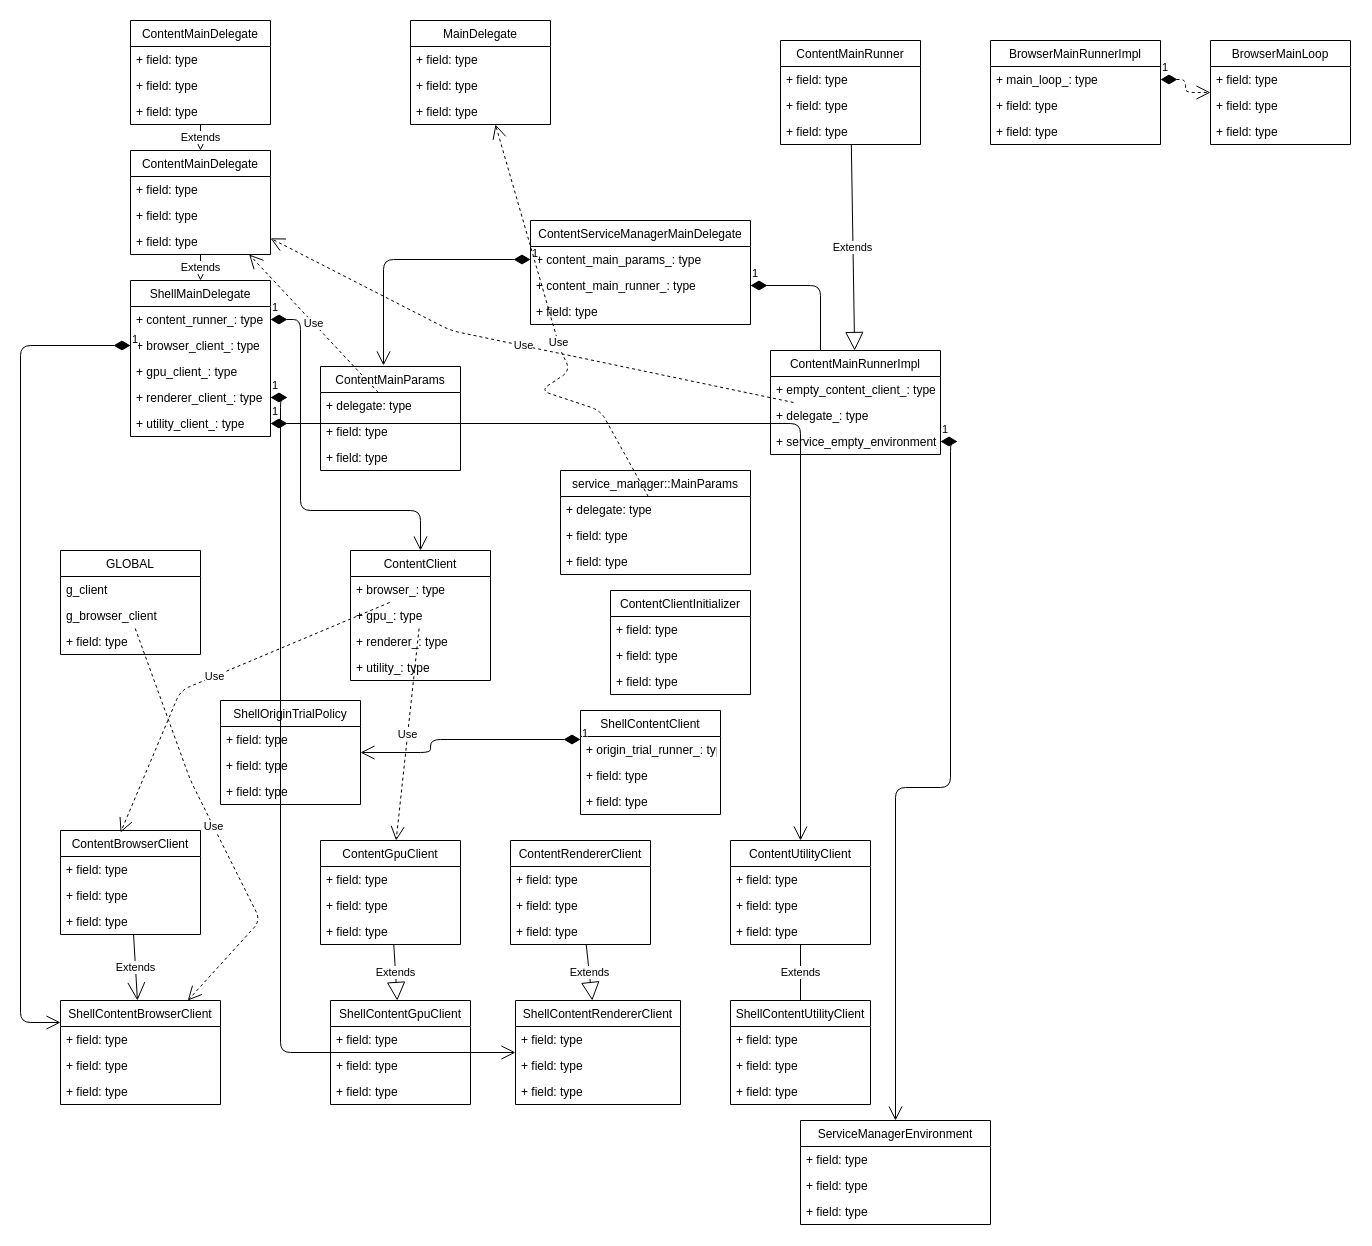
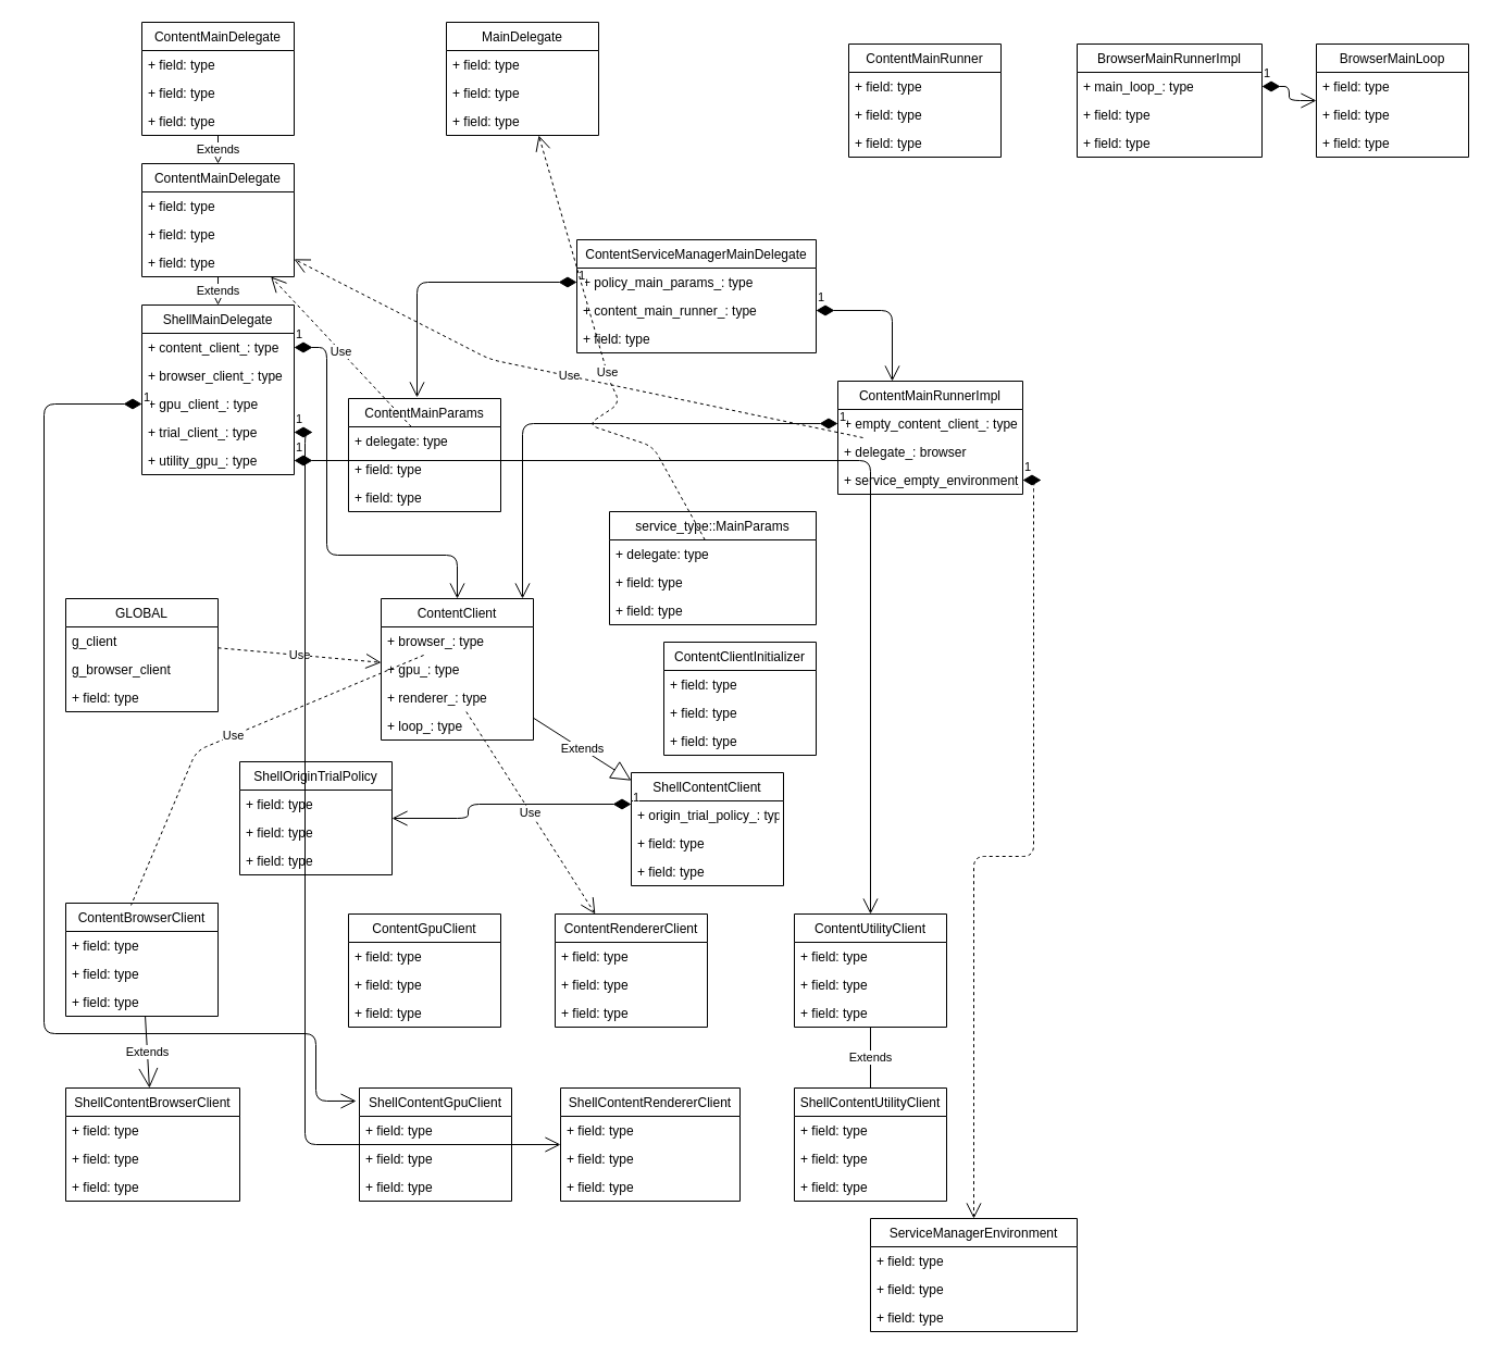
- <mxCell id="131" value="1" style="endArrow=open;html=1;endSize=12;startArrow=diamondThin;startSize=14;startFill=1;edgeStyle=orthogonalEdgeStyle;align=left;verticalAlign=bottom;dashed=1;" edge="1" parent="1" source="124" target="127"><mxGeometry x="-1" y="3" relative="1" as="geometry"><mxPoint x="1140" y="190" as="sourcePoint" /><mxPoint x="1300" y="190" as="targetPoint" /></mxGeometry></mxCell>
+ <mxCell id="131" value="1" style="endArrow=open;html=1;endSize=12;startArrow=diamondThin;startSize=14;startFill=1;edgeStyle=orthogonalEdgeStyle;align=left;verticalAlign=bottom;" edge="1" parent="1" source="124" target="127"><mxGeometry x="-1" y="3" relative="1" as="geometry"><mxPoint x="1140" y="190" as="sourcePoint" /><mxPoint x="1300" y="190" as="targetPoint" /></mxGeometry></mxCell>
- <mxCell id="40" value="Extends" style="endArrow=block;endSize=16;endFill=0;html=1;" parent="1" source="32" target="36" edge="1"><mxGeometry width="160" relative="1" as="geometry"><mxPoint x="130" y="450" as="sourcePoint" /><mxPoint x="290" y="450" as="targetPoint" /></mxGeometry></mxCell>
- <mxCell id="28" value="+ content_main_params_: type" style="text;strokeColor=none;fillColor=none;align=left;verticalAlign=top;spacingLeft=4;spacingRight=4;overflow=hidden;rotatable=0;points=[[0,0.5],[1,0.5]];portConstraint=eastwest;" parent="27" vertex="1"><mxGeometry y="26" width="220" height="26" as="geometry" /></mxCell>
+ <mxCell id="28" value="+ policy_main_params_: type" style="text;strokeColor=none;fillColor=none;align=left;verticalAlign=top;spacingLeft=4;spacingRight=4;overflow=hidden;rotatable=0;points=[[0,0.5],[1,0.5]];portConstraint=eastwest;" parent="27" vertex="1"><mxGeometry y="26" width="220" height="26" as="geometry" /></mxCell>
- <mxCell id="11" value="+ content_runner_: type" style="text;strokeColor=none;fillColor=none;align=left;verticalAlign=top;spacingLeft=4;spacingRight=4;overflow=hidden;rotatable=0;points=[[0,0.5],[1,0.5]];portConstraint=eastwest;" parent="10" vertex="1"><mxGeometry y="26" width="140" height="26" as="geometry" /></mxCell>
+ <mxCell id="11" value="+ content_client_: type" style="text;strokeColor=none;fillColor=none;align=left;verticalAlign=top;spacingLeft=4;spacingRight=4;overflow=hidden;rotatable=0;points=[[0,0.5],[1,0.5]];portConstraint=eastwest;" parent="10" vertex="1"><mxGeometry y="26" width="140" height="26" as="geometry" /></mxCell>
- <mxCell id="47" value="1" style="endArrow=none;html=1;endSize=12;startArrow=diamondThin;startSize=14;startFill=1;edgeStyle=orthogonalEdgeStyle;align=left;verticalAlign=bottom;" parent="1" source="29" target="36" edge="1"><mxGeometry x="-1" y="3" relative="1" as="geometry"><mxPoint x="950" y="399" as="sourcePoint" /><mxPoint x="650" y="470" as="targetPoint" /><Array as="points"><mxPoint x="820" y="285" /></Array></mxGeometry></mxCell>
+ <mxCell id="47" value="1" style="endArrow=open;html=1;endSize=12;startArrow=diamondThin;startSize=14;startFill=1;edgeStyle=orthogonalEdgeStyle;align=left;verticalAlign=bottom;" parent="1" source="29" target="36" edge="1"><mxGeometry x="-1" y="3" relative="1" as="geometry"><mxPoint x="950" y="399" as="sourcePoint" /><mxPoint x="650" y="470" as="targetPoint" /><Array as="points"><mxPoint x="820" y="285" /></Array></mxGeometry></mxCell>
+ <mxCell id="46" value="1" style="endArrow=open;html=1;endSize=12;startArrow=diamondThin;startSize=14;startFill=1;edgeStyle=orthogonalEdgeStyle;align=left;verticalAlign=bottom;" parent="1" source="37" target="41" edge="1"><mxGeometry x="-1" y="3" relative="1" as="geometry"><mxPoint x="540" y="269" as="sourcePoint" /><mxPoint x="433" y="329" as="targetPoint" /><Array as="points"><mxPoint x="480" y="389" /></Array></mxGeometry></mxCell>
- <mxCell id="14" value="+ renderer_client_: type" style="text;strokeColor=none;fillColor=none;align=left;verticalAlign=top;spacingLeft=4;spacingRight=4;overflow=hidden;rotatable=0;points=[[0,0.5],[1,0.5]];portConstraint=eastwest;" parent="10" vertex="1"><mxGeometry y="104" width="140" height="26" as="geometry" /></mxCell>
+ <mxCell id="14" value="+ trial_client_: type" style="text;strokeColor=none;fillColor=none;align=left;verticalAlign=top;spacingLeft=4;spacingRight=4;overflow=hidden;rotatable=0;points=[[0,0.5],[1,0.5]];portConstraint=eastwest;" parent="10" vertex="1"><mxGeometry y="104" width="140" height="26" as="geometry" /></mxCell>
- <mxCell id="38" value="+ delegate_: type" style="text;strokeColor=none;fillColor=none;align=left;verticalAlign=top;spacingLeft=4;spacingRight=4;overflow=hidden;rotatable=0;points=[[0,0.5],[1,0.5]];portConstraint=eastwest;" parent="36" vertex="1"><mxGeometry y="52" width="170" height="26" as="geometry" /></mxCell>
+ <mxCell id="38" value="+ delegate_: browser" style="text;strokeColor=none;fillColor=none;align=left;verticalAlign=top;spacingLeft=4;spacingRight=4;overflow=hidden;rotatable=0;points=[[0,0.5],[1,0.5]];portConstraint=eastwest;" parent="36" vertex="1"><mxGeometry y="52" width="170" height="26" as="geometry" /></mxCell>
- <mxCell id="15" value="+ utility_client_: type" style="text;strokeColor=none;fillColor=none;align=left;verticalAlign=top;spacingLeft=4;spacingRight=4;overflow=hidden;rotatable=0;points=[[0,0.5],[1,0.5]];portConstraint=eastwest;" parent="10" vertex="1"><mxGeometry y="130" width="140" height="26" as="geometry" /></mxCell>
+ <mxCell id="15" value="+ utility_gpu_: type" style="text;strokeColor=none;fillColor=none;align=left;verticalAlign=top;spacingLeft=4;spacingRight=4;overflow=hidden;rotatable=0;points=[[0,0.5],[1,0.5]];portConstraint=eastwest;" parent="10" vertex="1"><mxGeometry y="130" width="140" height="26" as="geometry" /></mxCell>
- <mxCell id="48" value="service_manager::MainParams" style="swimlane;fontStyle=0;childLayout=stackLayout;horizontal=1;startSize=26;fillColor=none;horizontalStack=0;resizeParent=1;resizeParentMax=0;resizeLast=0;collapsible=1;marginBottom=0;" parent="1" vertex="1"><mxGeometry x="560" y="470" width="190" height="104" as="geometry" /></mxCell>
+ <mxCell id="48" value="service_type::MainParams" style="swimlane;fontStyle=0;childLayout=stackLayout;horizontal=1;startSize=26;fillColor=none;horizontalStack=0;resizeParent=1;resizeParentMax=0;resizeLast=0;collapsible=1;marginBottom=0;" parent="1" vertex="1"><mxGeometry x="560" y="470" width="190" height="104" as="geometry" /></mxCell>
+ <mxCell id="69" value="Use" style="endArrow=open;endSize=12;dashed=1;html=1;" parent="1" source="66" target="41" edge="1"><mxGeometry width="160" relative="1" as="geometry"><mxPoint x="60" y="830" as="sourcePoint" /><mxPoint x="220" y="830" as="targetPoint" /></mxGeometry></mxCell>
- <mxCell id="84" value="1" style="endArrow=open;html=1;endSize=12;startArrow=diamondThin;startSize=14;startFill=1;edgeStyle=orthogonalEdgeStyle;align=left;verticalAlign=bottom;" parent="1" source="12" target="79" edge="1"><mxGeometry x="-1" y="3" relative="1" as="geometry"><mxPoint x="60" y="1130" as="sourcePoint" /><mxPoint x="220" y="1130" as="targetPoint" /><Array as="points"><mxPoint x="20" y="345" /><mxPoint x="20" y="1022" /></Array></mxGeometry></mxCell>
- <mxCell id="45" value="+ utility_: type" style="text;strokeColor=none;fillColor=none;align=left;verticalAlign=top;spacingLeft=4;spacingRight=4;overflow=hidden;rotatable=0;points=[[0,0.5],[1,0.5]];portConstraint=eastwest;" parent="41" vertex="1"><mxGeometry y="104" width="140" height="26" as="geometry" /></mxCell>
+ <mxCell id="45" value="+ loop_: type" style="text;strokeColor=none;fillColor=none;align=left;verticalAlign=top;spacingLeft=4;spacingRight=4;overflow=hidden;rotatable=0;points=[[0,0.5],[1,0.5]];portConstraint=eastwest;" parent="41" vertex="1"><mxGeometry y="104" width="140" height="26" as="geometry" /></mxCell>
+ <mxCell id="58" value="Extends" style="endArrow=block;endSize=16;endFill=0;html=1;" parent="1" source="41" target="54" edge="1"><mxGeometry width="160" relative="1" as="geometry"><mxPoint x="531.6" y="134" as="sourcePoint" /><mxPoint x="608.4" y="230" as="targetPoint" /></mxGeometry></mxCell>
- <mxCell id="90" value="Use" style="endArrow=open;endSize=12;dashed=1;html=1;" parent="1" source="43" target="86" edge="1"><mxGeometry width="160" relative="1" as="geometry"><mxPoint x="391.481" y="632" as="sourcePoint" /><mxPoint x="130.06" y="841.976" as="targetPoint" /><Array as="points" /></mxGeometry></mxCell>
+ <mxCell id="101" value="Use" style="endArrow=open;endSize=12;dashed=1;html=1;" parent="1" source="44" target="97" edge="1"><mxGeometry width="160" relative="1" as="geometry"><mxPoint x="428.482" y="658" as="sourcePoint" /><mxPoint x="406.07" y="850" as="targetPoint" /><Array as="points" /></mxGeometry></mxCell>
- <mxCell id="55" value="+ origin_trial_runner_: type" style="text;strokeColor=none;fillColor=none;align=left;verticalAlign=top;spacingLeft=4;spacingRight=4;overflow=hidden;rotatable=0;points=[[0,0.5],[1,0.5]];portConstraint=eastwest;" parent="54" vertex="1"><mxGeometry y="26" width="140" height="26" as="geometry" /></mxCell>
+ <mxCell id="55" value="+ origin_trial_policy_: type" style="text;strokeColor=none;fillColor=none;align=left;verticalAlign=top;spacingLeft=4;spacingRight=4;overflow=hidden;rotatable=0;points=[[0,0.5],[1,0.5]];portConstraint=eastwest;" parent="54" vertex="1"><mxGeometry y="26" width="140" height="26" as="geometry" /></mxCell>
+ <mxCell id="96" value="1" style="endArrow=open;html=1;endSize=12;startArrow=diamondThin;startSize=14;startFill=1;edgeStyle=orthogonalEdgeStyle;align=left;verticalAlign=bottom;entryX=-0.021;entryY=0.115;entryDx=0;entryDy=0;entryPerimeter=0;" parent="1" source="13" target="91" edge="1"><mxGeometry x="-1" y="3" relative="1" as="geometry"><mxPoint x="0" y="1130" as="sourcePoint" /><mxPoint x="160" y="1130" as="targetPoint" /><Array as="points"><mxPoint x="40" y="371" /><mxPoint x="40" y="950" /><mxPoint x="290" y="950" /><mxPoint x="290" y="1012" /></Array></mxGeometry></mxCell>
- <mxCell id="122" value="1" style="endArrow=open;html=1;endSize=12;startArrow=diamondThin;startSize=14;startFill=1;edgeStyle=orthogonalEdgeStyle;align=left;verticalAlign=bottom;" parent="1" source="39" target="118" edge="1"><mxGeometry x="-1" y="3" relative="1" as="geometry"><mxPoint x="150" y="1250" as="sourcePoint" /><mxPoint x="310" y="1250" as="targetPoint" /></mxGeometry></mxCell>
+ <mxCell id="122" value="1" style="endArrow=open;html=1;endSize=12;startArrow=diamondThin;startSize=14;startFill=1;edgeStyle=orthogonalEdgeStyle;align=left;verticalAlign=bottom;dashed=1;" parent="1" source="39" target="118" edge="1"><mxGeometry x="-1" y="3" relative="1" as="geometry"><mxPoint x="150" y="1250" as="sourcePoint" /><mxPoint x="310" y="1250" as="targetPoint" /></mxGeometry></mxCell>
- <mxCell id="85" value="Use" style="endArrow=open;endSize=12;dashed=1;html=1;" parent="1" source="67" target="79" edge="1"><mxGeometry width="160" relative="1" as="geometry"><mxPoint x="210" y="606.966" as="sourcePoint" /><mxPoint x="360" y="624.034" as="targetPoint" /><Array as="points"><mxPoint x="190" y="780" /><mxPoint x="260" y="920" /></Array></mxGeometry></mxCell>
- <mxCell id="78" value="Use" style="endArrow=open;endSize=12;dashed=1;html=1;entryX=0.429;entryY=0.019;entryDx=0;entryDy=0;entryPerimeter=0;" parent="1" source="42" target="74" edge="1"><mxGeometry width="160" relative="1" as="geometry"><mxPoint x="210" y="606.966" as="sourcePoint" /><mxPoint x="360" y="624.034" as="targetPoint" /><Array as="points"><mxPoint x="180" y="690" /></Array></mxGeometry></mxCell>
+ <mxCell id="78" value="Use" style="endArrow=none;endSize=12;dashed=1;html=1;entryX=0.429;entryY=0.019;entryDx=0;entryDy=0;entryPerimeter=0;" parent="1" source="42" target="74" edge="1"><mxGeometry width="160" relative="1" as="geometry"><mxPoint x="210" y="606.966" as="sourcePoint" /><mxPoint x="360" y="624.034" as="targetPoint" /><Array as="points"><mxPoint x="180" y="690" /></Array></mxGeometry></mxCell>
- <mxCell id="95" value="Extends" style="endArrow=block;endSize=16;endFill=0;html=1;" parent="1" source="86" target="91" edge="1"><mxGeometry width="160" relative="1" as="geometry"><mxPoint x="143.059" y="944" as="sourcePoint" /><mxPoint x="146.941" y="1010" as="targetPoint" /></mxGeometry></mxCell>
- <mxCell id="106" value="Extends" style="endArrow=block;endSize=16;endFill=0;html=1;" parent="1" source="97" target="102" edge="1"><mxGeometry width="160" relative="1" as="geometry"><mxPoint x="403.25" y="954" as="sourcePoint" /><mxPoint x="406.75" y="1010" as="targetPoint" /></mxGeometry></mxCell>
